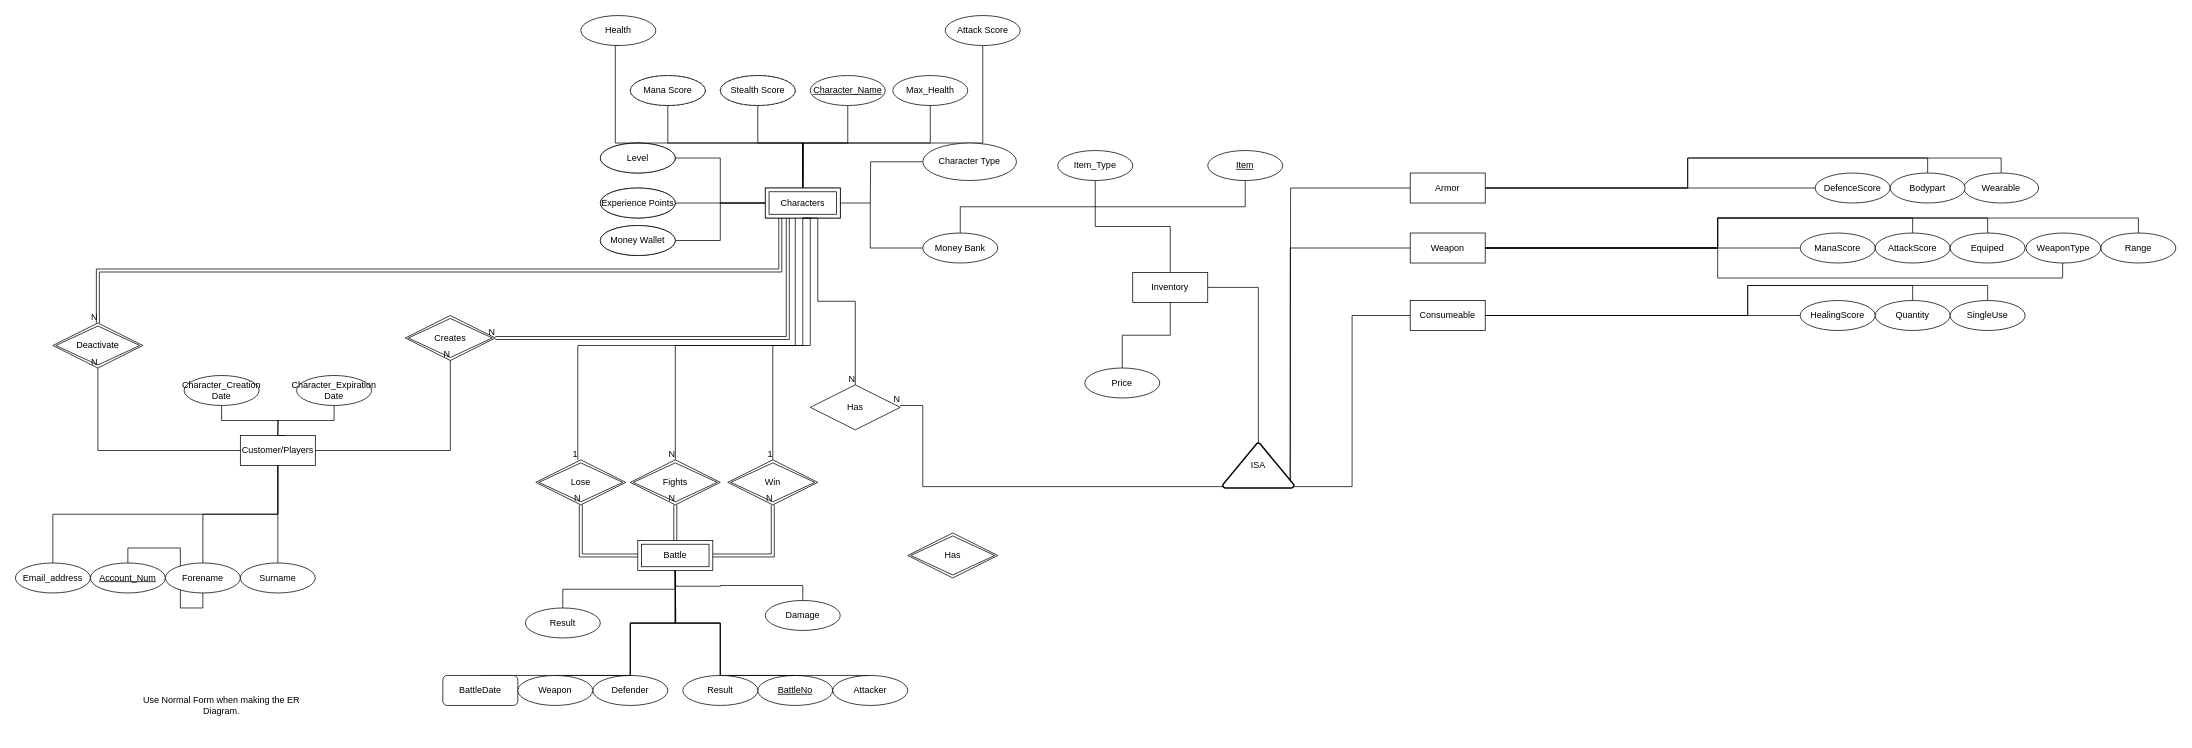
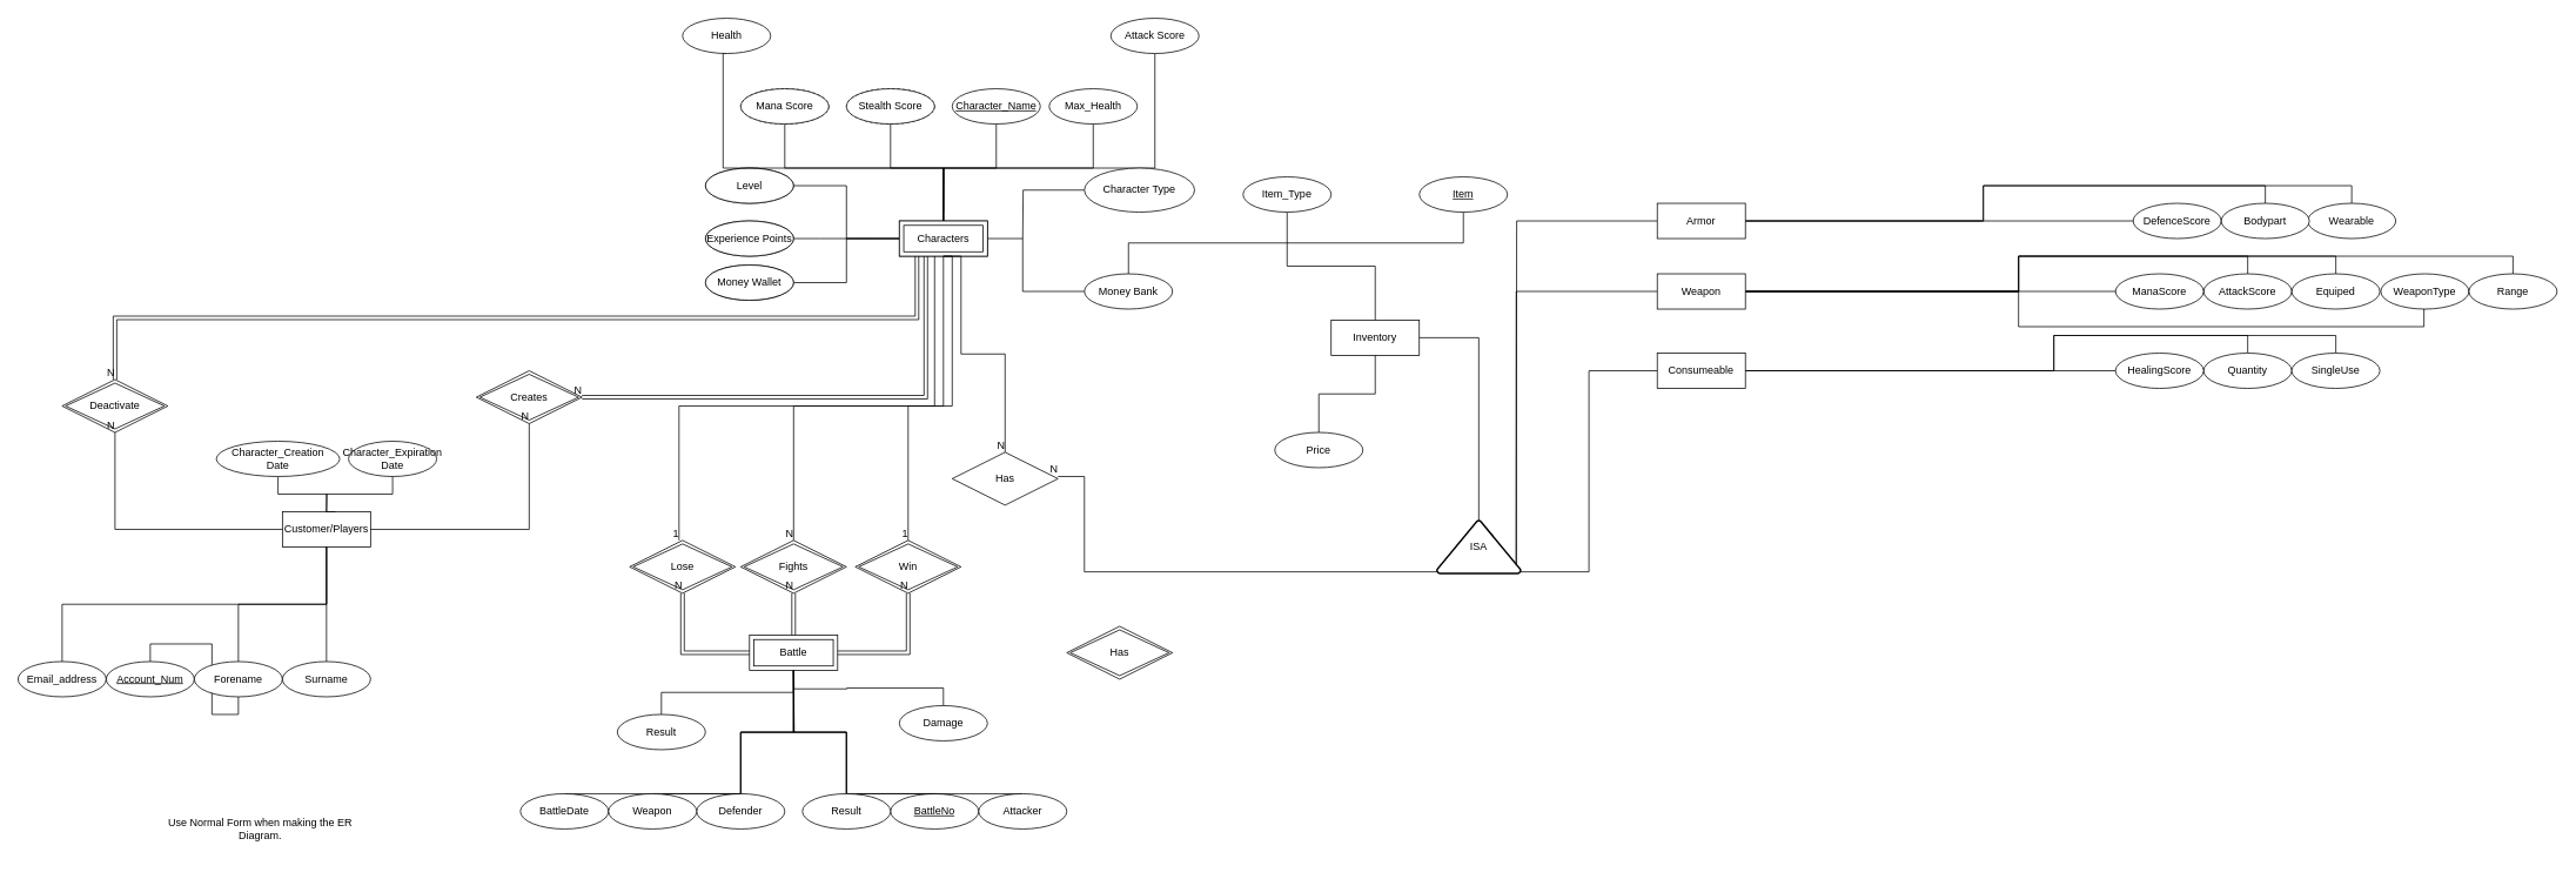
- <mxCell id="27" value="Character_Creation&lt;br&gt;Date" style="ellipse;whiteSpace=wrap;html=1;align=center;" vertex="1" parent="1"><mxGeometry x="245" y="500" width="100" height="40" as="geometry" /></mxCell>
+ <mxCell id="27" value="Character_Creation&lt;br&gt;Date" style="ellipse;whiteSpace=wrap;html=1;align=center;" vertex="1" parent="1"><mxGeometry x="245" y="500" width="140" height="40" as="geometry" /></mxCell>
- <mxCell id="77" value="BattleDate" style="whiteSpace=wrap;html=1;align=center;rounded=1;" vertex="1" parent="1"><mxGeometry x="590" y="900" width="100" height="40" as="geometry" /></mxCell>
+ <mxCell id="77" value="BattleDate" style="ellipse;whiteSpace=wrap;html=1;align=center;" vertex="1" parent="1"><mxGeometry x="590" y="900" width="100" height="40" as="geometry" /></mxCell>
